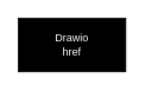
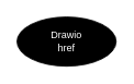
- <mxCell id="2" value="Drawio&lt;br&gt;href" style="rounded=0;whiteSpace=wrap;html=1;fillColor=#000000;fontColor=#FFFFFF;" parent="1" vertex="1"><mxGeometry x="20" y="20" width="120" height="60" as="geometry" /></mxCell>
+ <mxCell id="2" value="Drawio&lt;br&gt;href" style="ellipse;whiteSpace=wrap;html=1;fillColor=#000000;fontColor=#FFFFFF;" parent="1" vertex="1"><mxGeometry x="20" y="20" width="120" height="60" as="geometry" /></mxCell>
